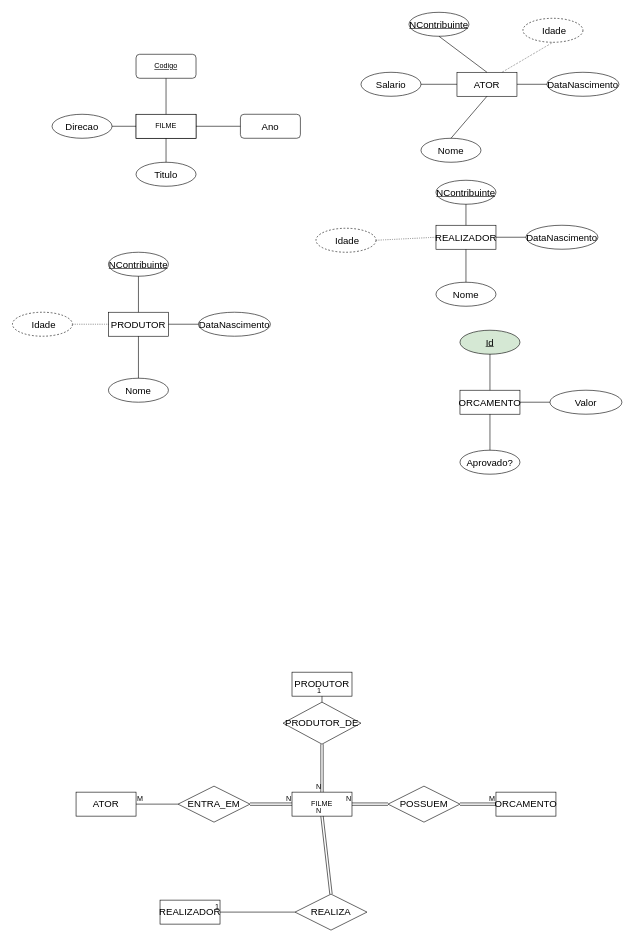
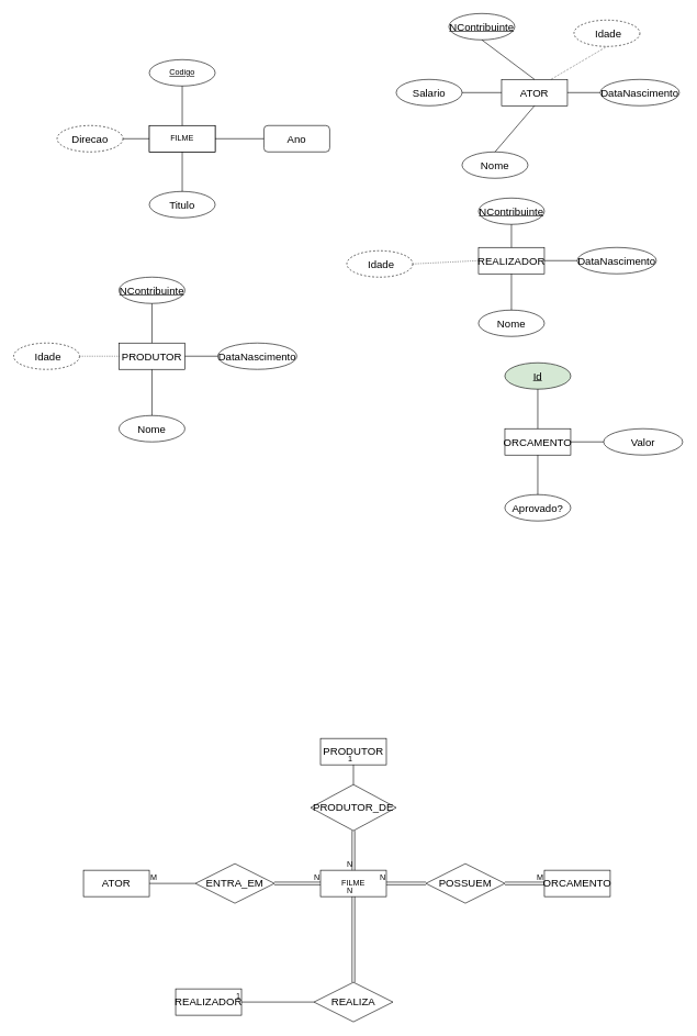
- <mxCell id="4" value="Codigo" style="whiteSpace=wrap;html=1;align=center;fontStyle=4;rounded=1;" vertex="1" parent="1"><mxGeometry x="226" y="90" width="100" height="40" as="geometry" /></mxCell>
+ <mxCell id="4" value="Codigo" style="ellipse;whiteSpace=wrap;html=1;align=center;fontStyle=4;" vertex="1" parent="1"><mxGeometry x="226" y="90" width="100" height="40" as="geometry" /></mxCell>
- <mxCell id="6" value="&lt;span id=&quot;docs-internal-guid-bca87c95-7fff-7ebc-04bb-02be439c24cd&quot;&gt;&lt;span style=&quot;font-size: 12pt; font-family: Calibri, sans-serif; background-color: transparent; font-variant-numeric: normal; font-variant-east-asian: normal; font-variant-alternates: normal; font-variant-position: normal; vertical-align: baseline; white-space-collapse: preserve;&quot;&gt;Direcao&lt;/span&gt;&lt;/span&gt;" style="ellipse;whiteSpace=wrap;html=1;align=center;" vertex="1" parent="1"><mxGeometry x="86" y="190" width="100" height="40" as="geometry" /></mxCell>
+ <mxCell id="6" value="&lt;span id=&quot;docs-internal-guid-bca87c95-7fff-7ebc-04bb-02be439c24cd&quot;&gt;&lt;span style=&quot;font-size: 12pt; font-family: Calibri, sans-serif; background-color: transparent; font-variant-numeric: normal; font-variant-east-asian: normal; font-variant-alternates: normal; font-variant-position: normal; vertical-align: baseline; white-space-collapse: preserve;&quot;&gt;Direcao&lt;/span&gt;&lt;/span&gt;" style="ellipse;whiteSpace=wrap;html=1;align=center;dashed=1;" vertex="1" parent="1"><mxGeometry x="86" y="190" width="100" height="40" as="geometry" /></mxCell>
- <mxCell id="3" value="&lt;span style=&quot;font-size:12.0pt;font-family:&amp;quot;Calibri&amp;quot;,sans-serif;&lt;br/&gt;mso-fareast-font-family:Calibri;mso-ansi-language:PT;mso-fareast-language:PT;&lt;br/&gt;mso-bidi-language:AR-SA&quot;&gt;Titulo&lt;/span&gt;" style="ellipse;whiteSpace=wrap;html=1;align=center;" vertex="1" parent="1"><mxGeometry x="226" y="270" width="100" height="40" as="geometry" /></mxCell>
+ <mxCell id="3" value="&lt;span style=&quot;font-size:12.0pt;font-family:&amp;quot;Calibri&amp;quot;,sans-serif;&lt;br/&gt;mso-fareast-font-family:Calibri;mso-ansi-language:PT;mso-fareast-language:PT;&lt;br/&gt;mso-bidi-language:AR-SA&quot;&gt;Titulo&lt;/span&gt;" style="ellipse;whiteSpace=wrap;html=1;align=center;" vertex="1" parent="1"><mxGeometry x="226" y="290" width="100" height="40" as="geometry" /></mxCell>
- <mxCell id="61" value="&lt;span id=&quot;docs-internal-guid-0f9f2588-7fff-1611-3b4c-19e572bf6b4d&quot;&gt;&lt;span style=&quot;font-size: 12pt; font-family: Calibri, sans-serif; background-color: transparent; font-variant-numeric: normal; font-variant-east-asian: normal; font-variant-alternates: normal; font-variant-position: normal; vertical-align: baseline; white-space-collapse: preserve;&quot;&gt;PRODUTOR_DE&lt;/span&gt;&lt;/span&gt;" style="shape=rhombus;perimeter=rhombusPerimeter;whiteSpace=wrap;html=1;align=center;" vertex="1" parent="1"><mxGeometry x="471" y="1170" width="130" height="70" as="geometry" /></mxCell>
+ <mxCell id="61" value="&lt;span id=&quot;docs-internal-guid-0f9f2588-7fff-1611-3b4c-19e572bf6b4d&quot;&gt;&lt;span style=&quot;font-size: 12pt; font-family: Calibri, sans-serif; background-color: transparent; font-variant-numeric: normal; font-variant-east-asian: normal; font-variant-alternates: normal; font-variant-position: normal; vertical-align: baseline; white-space-collapse: preserve;&quot;&gt;PRODUTOR_DE&lt;/span&gt;&lt;/span&gt;" style="shape=rhombus;perimeter=rhombusPerimeter;whiteSpace=wrap;html=1;align=center;" vertex="1" parent="1"><mxGeometry x="471" y="1190" width="130" height="70" as="geometry" /></mxCell>
- <mxCell id="53" value="&lt;span id=&quot;docs-internal-guid-e553f0b9-7fff-4832-d562-78277b5364d0&quot;&gt;&lt;span style=&quot;font-size: 12pt; font-family: Calibri, sans-serif; background-color: transparent; font-variant-numeric: normal; font-variant-east-asian: normal; font-variant-alternates: normal; font-variant-position: normal; vertical-align: baseline; white-space-collapse: preserve;&quot;&gt;REALIZA&lt;/span&gt;&lt;/span&gt;" style="shape=rhombus;perimeter=rhombusPerimeter;whiteSpace=wrap;html=1;align=center;" vertex="1" parent="1"><mxGeometry x="491" y="1490" width="120" height="60" as="geometry" /></mxCell>
+ <mxCell id="53" value="&lt;span id=&quot;docs-internal-guid-e553f0b9-7fff-4832-d562-78277b5364d0&quot;&gt;&lt;span style=&quot;font-size: 12pt; font-family: Calibri, sans-serif; background-color: transparent; font-variant-numeric: normal; font-variant-east-asian: normal; font-variant-alternates: normal; font-variant-position: normal; vertical-align: baseline; white-space-collapse: preserve;&quot;&gt;REALIZA&lt;/span&gt;&lt;/span&gt;" style="shape=rhombus;perimeter=rhombusPerimeter;whiteSpace=wrap;html=1;align=center;" vertex="1" parent="1"><mxGeometry x="476" y="1490" width="120" height="60" as="geometry" /></mxCell>
